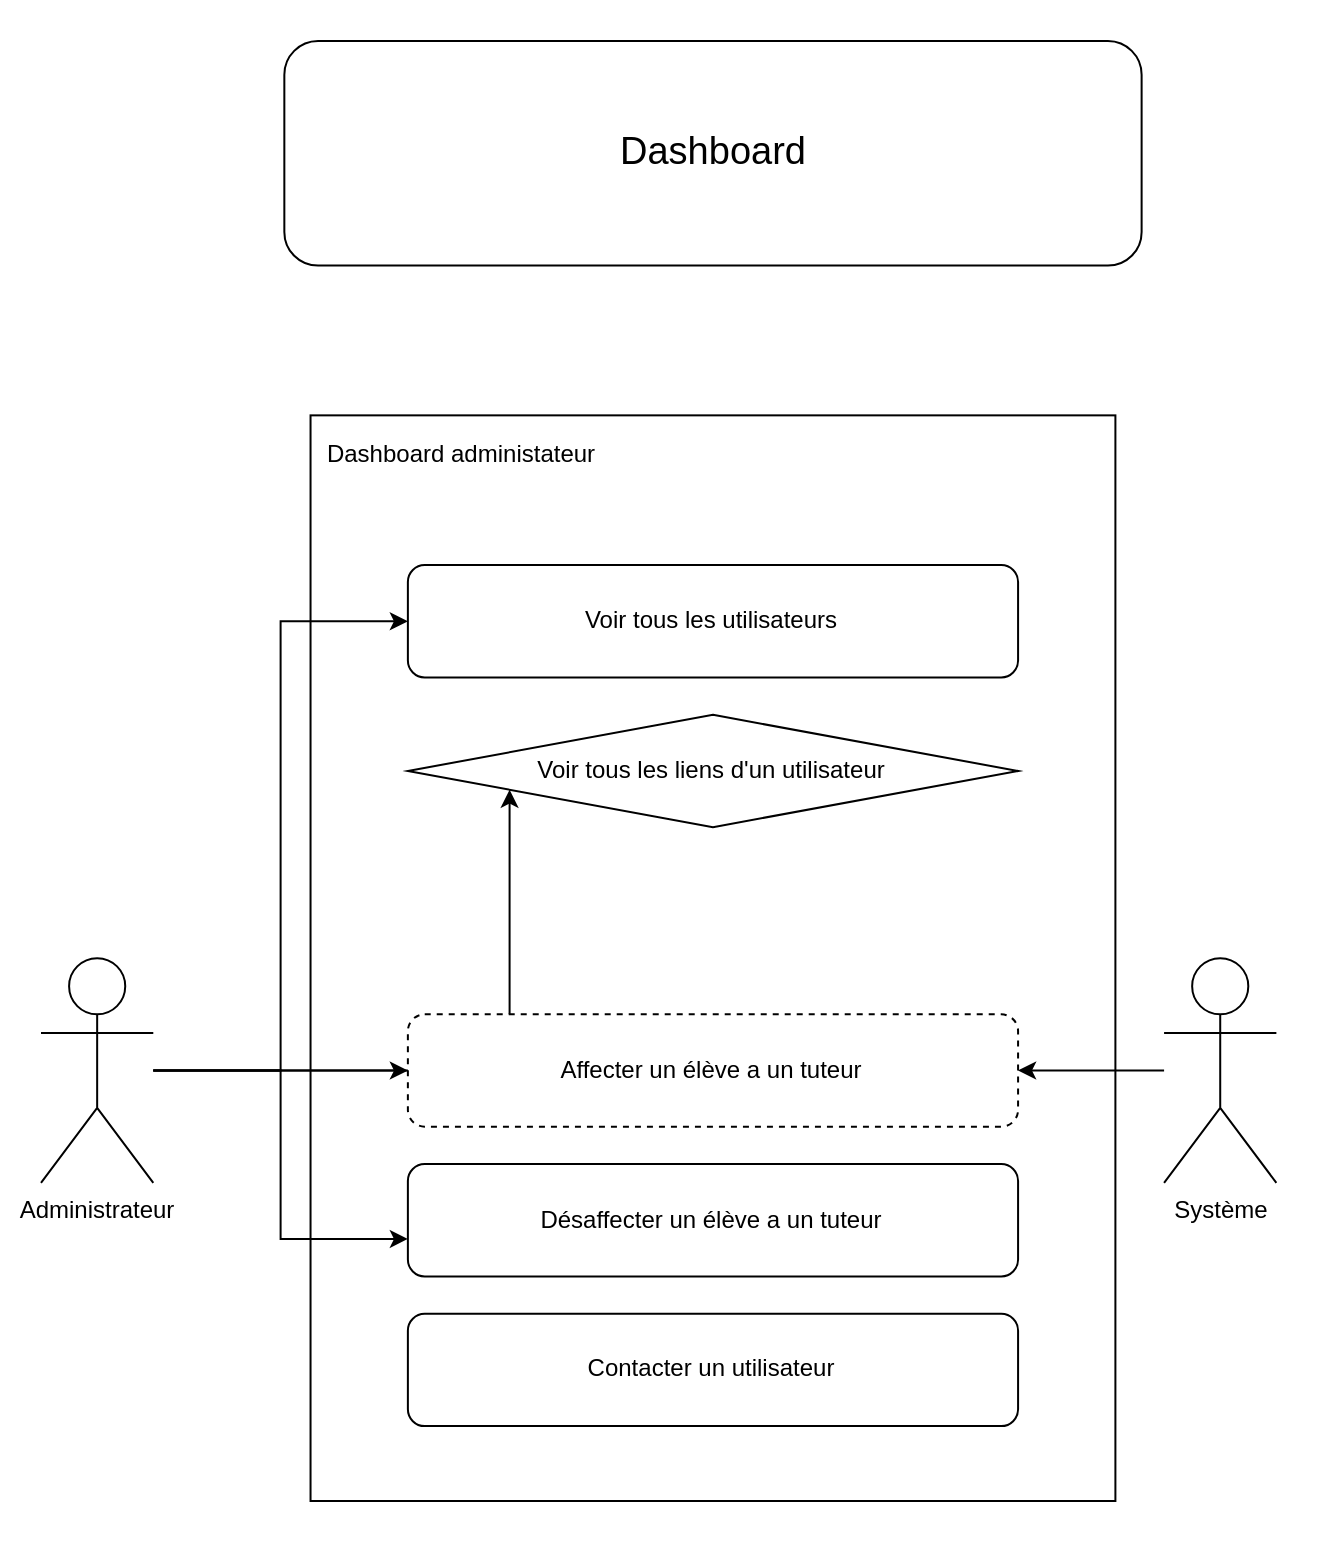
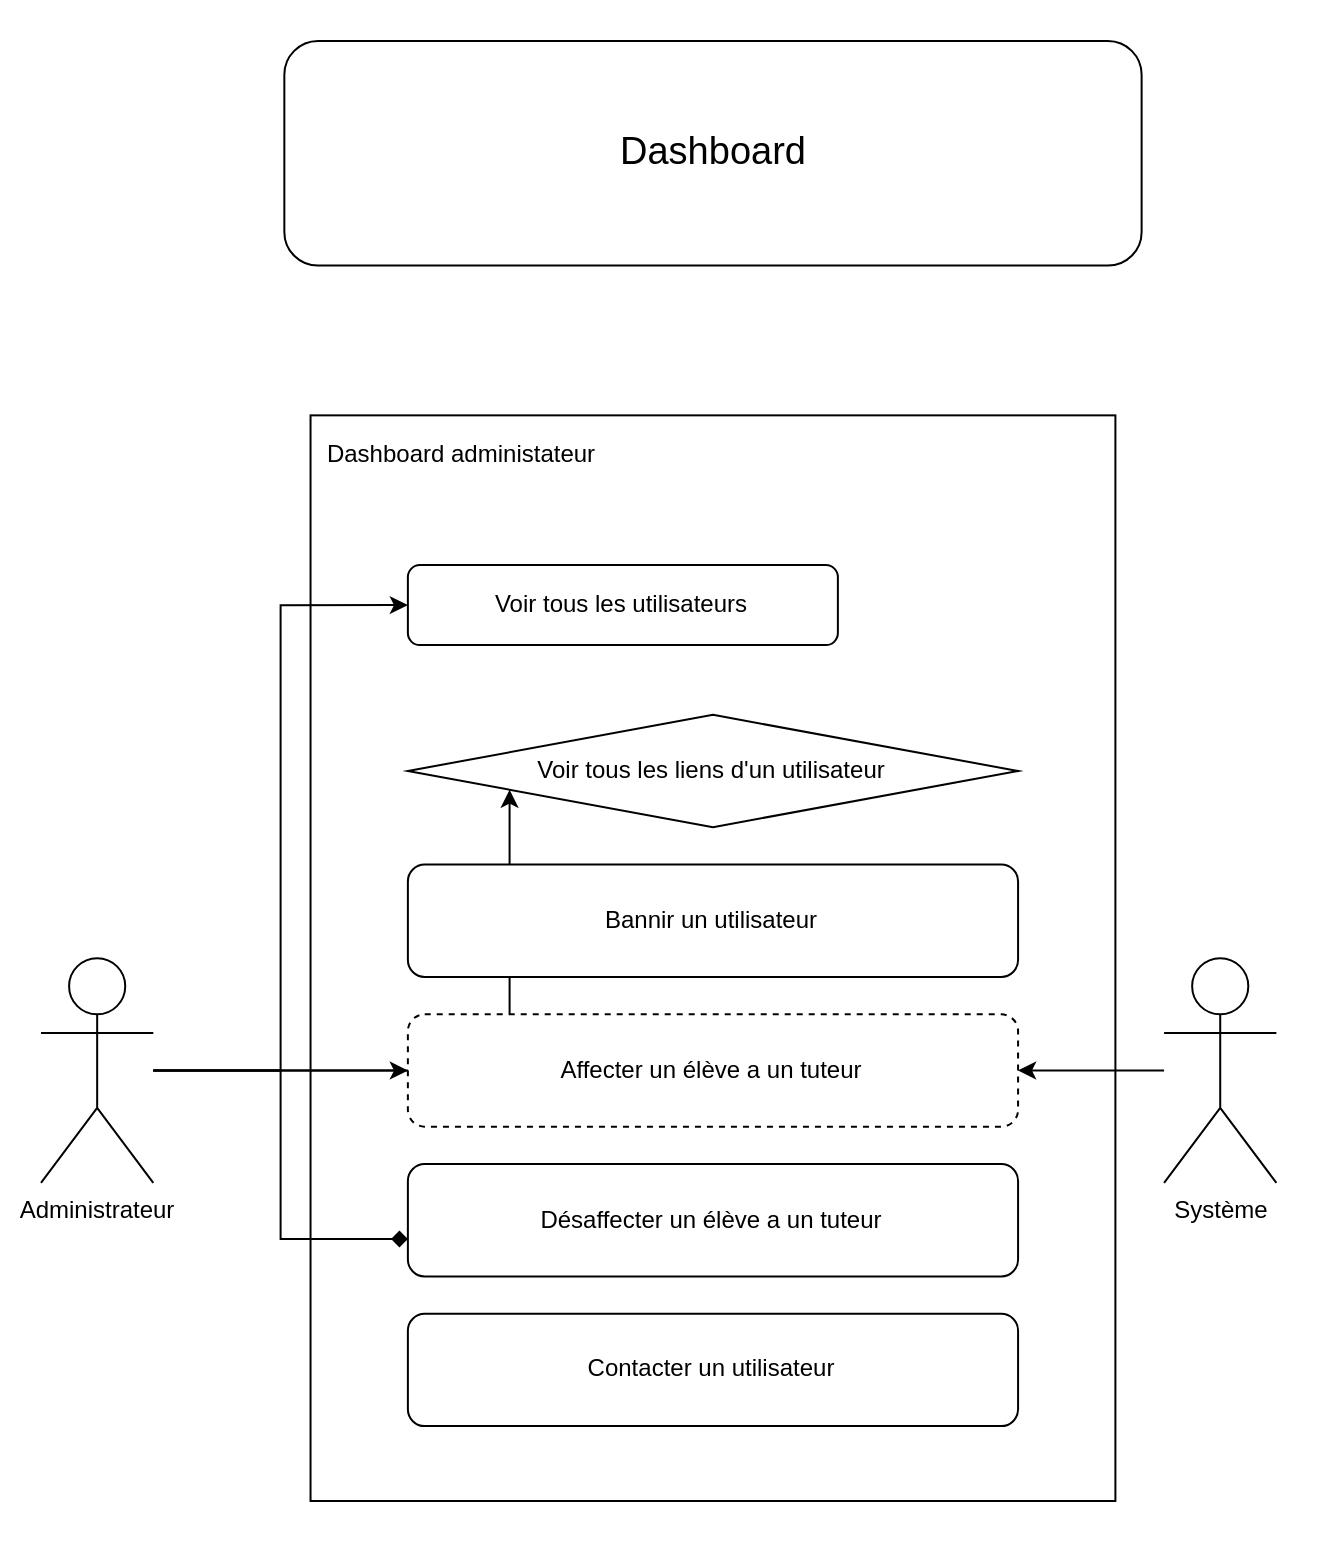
- <mxCell id="7" value="&lt;span&gt;Voir tous les utilisateurs&lt;/span&gt;" style="rounded=1;whiteSpace=wrap;html=1;fontFamily=Helvetica;fontSize=12;" parent="2" vertex="1"><mxGeometry x="183.435" y="262.051" width="305.101" height="56.154" as="geometry" /></mxCell>
+ <mxCell id="7" value="&lt;span&gt;Voir tous les utilisateurs&lt;/span&gt;" style="rounded=1;whiteSpace=wrap;html=1;fontFamily=Helvetica;fontSize=12;" parent="2" vertex="1"><mxGeometry x="183.435" y="262.051" width="215" height="40" as="geometry" /></mxCell>
+ <mxCell id="12" value="Bannir un utilisateur" style="rounded=1;whiteSpace=wrap;html=1;fontFamily=Helvetica;fontSize=12;" parent="2" vertex="1"><mxGeometry x="183.435" y="411.795" width="305.101" height="56.154" as="geometry" /></mxCell>
- <mxCell id="17" style="edgeStyle=orthogonalEdgeStyle;rounded=0;orthogonalLoop=1;jettySize=auto;html=1;entryX=0;entryY=0.667;entryDx=0;entryDy=0;entryPerimeter=0;" parent="2" source="5" target="16" edge="1"><mxGeometry relative="1" as="geometry" /></mxCell>
+ <mxCell id="17" style="edgeStyle=orthogonalEdgeStyle;rounded=0;orthogonalLoop=1;jettySize=auto;html=1;entryX=0;entryY=0.667;entryDx=0;entryDy=0;entryPerimeter=0;endArrow=diamond;" parent="2" source="5" target="16" edge="1"><mxGeometry relative="1" as="geometry" /></mxCell>
